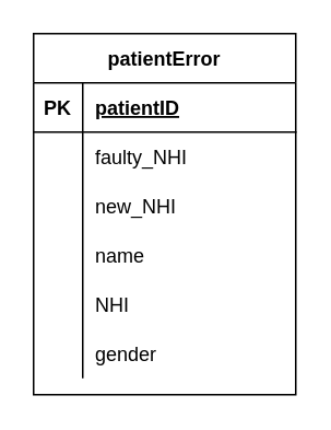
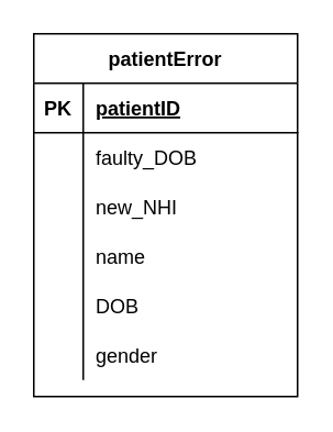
- <mxCell id="8" value="faulty_NHI" style="shape=partialRectangle;connectable=0;fillColor=none;top=0;left=0;bottom=0;right=0;align=left;spacingLeft=6;overflow=hidden;swimlaneFillColor=default;" vertex="1" parent="6"><mxGeometry x="30" width="130" height="30" as="geometry"><mxRectangle width="130" height="30" as="alternateBounds" /></mxGeometry></mxCell>
+ <mxCell id="8" value="faulty_DOB" style="shape=partialRectangle;connectable=0;fillColor=none;top=0;left=0;bottom=0;right=0;align=left;spacingLeft=6;overflow=hidden;swimlaneFillColor=default;" vertex="1" parent="6"><mxGeometry x="30" width="130" height="30" as="geometry"><mxRectangle width="130" height="30" as="alternateBounds" /></mxGeometry></mxCell>
- <mxCell id="17" value="NHI" style="shape=partialRectangle;connectable=0;fillColor=none;top=0;left=0;bottom=0;right=0;align=left;spacingLeft=6;overflow=hidden;swimlaneFillColor=default;" vertex="1" parent="15"><mxGeometry x="30" width="130" height="30" as="geometry"><mxRectangle width="130" height="30" as="alternateBounds" /></mxGeometry></mxCell>
+ <mxCell id="17" value="DOB" style="shape=partialRectangle;connectable=0;fillColor=none;top=0;left=0;bottom=0;right=0;align=left;spacingLeft=6;overflow=hidden;swimlaneFillColor=default;" vertex="1" parent="15"><mxGeometry x="30" width="130" height="30" as="geometry"><mxRectangle width="130" height="30" as="alternateBounds" /></mxGeometry></mxCell>
